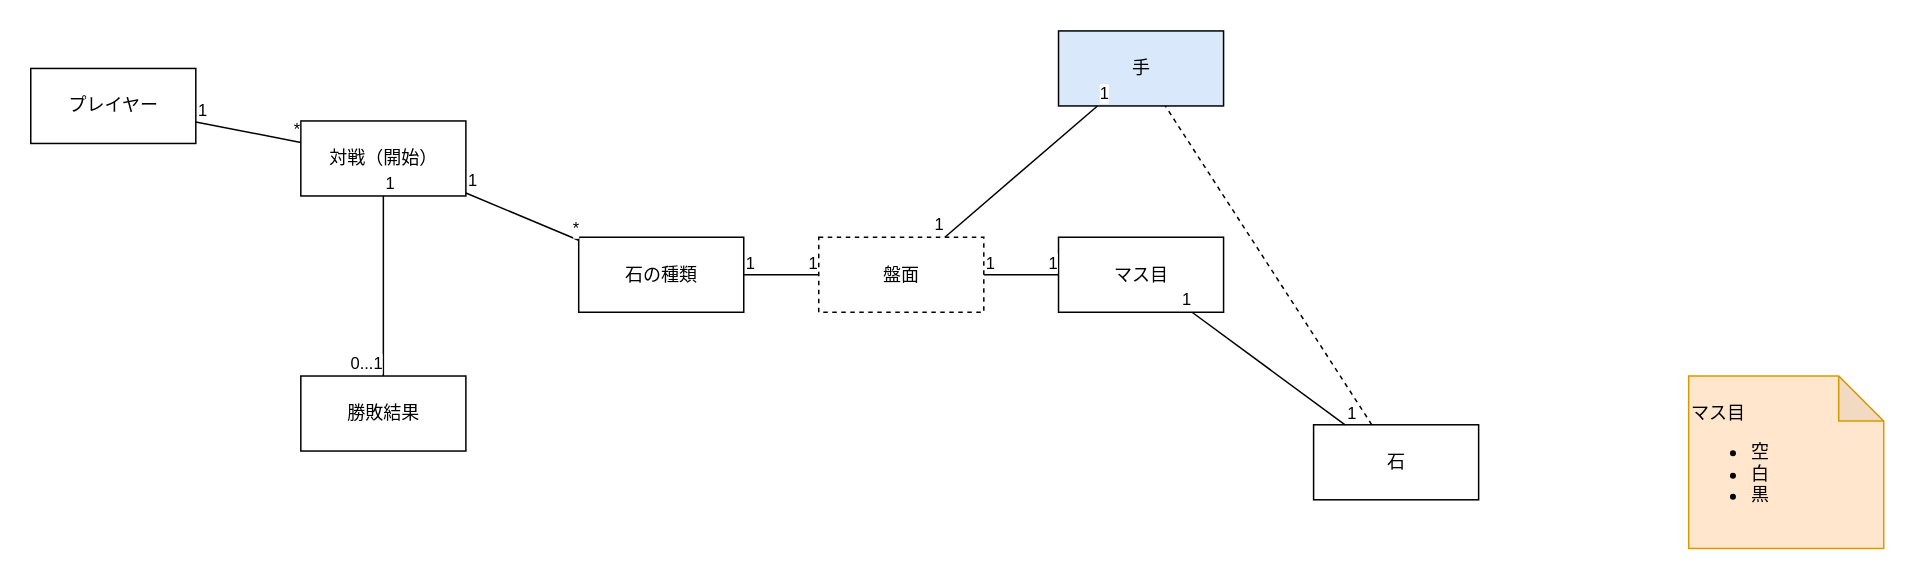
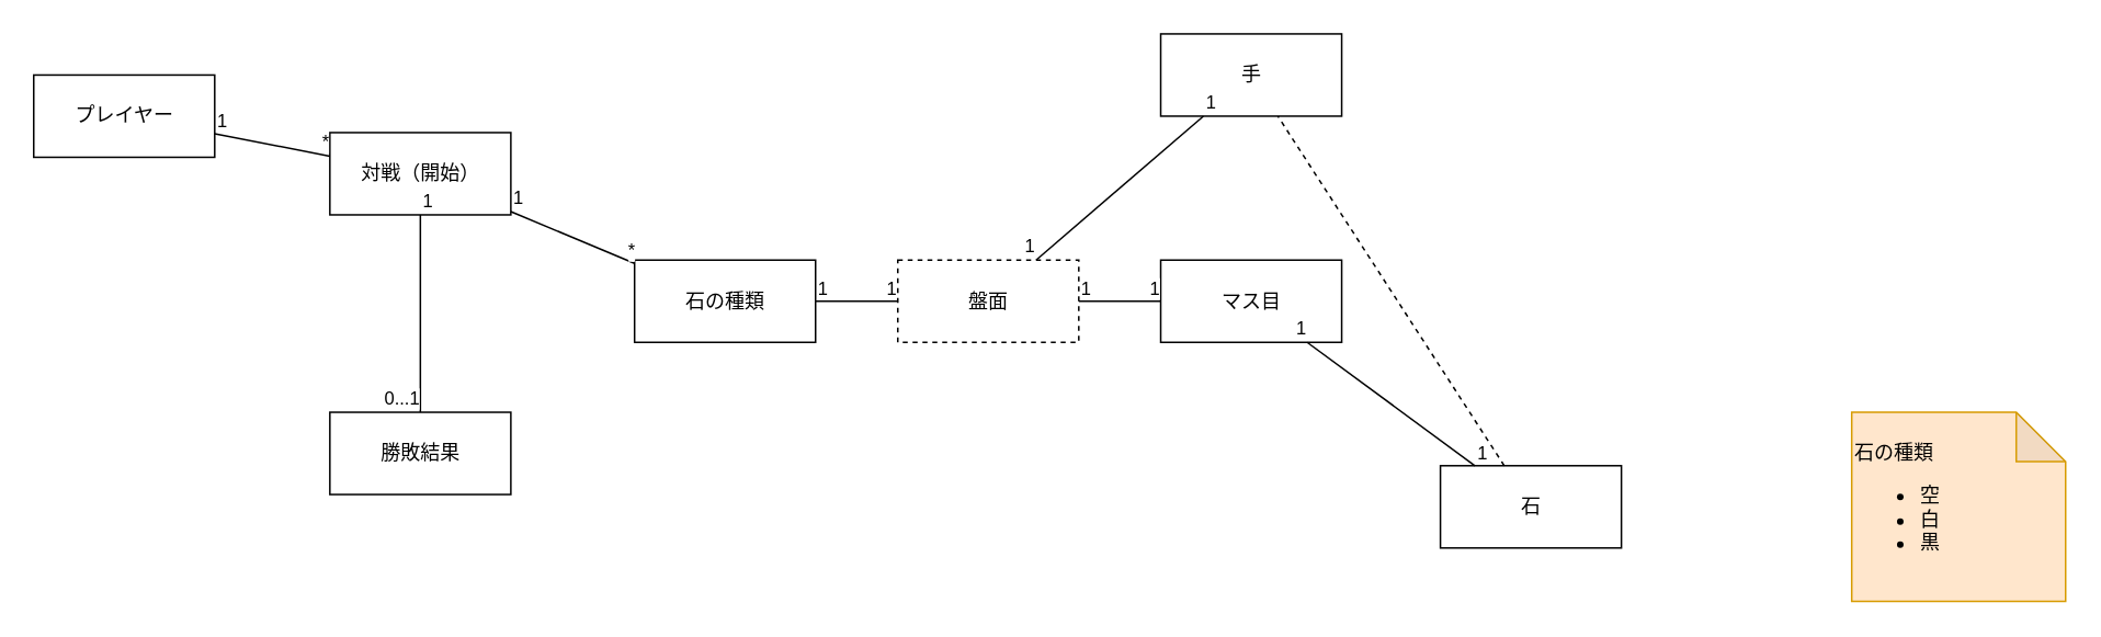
- <mxCell id="29" value="手" style="html=1;fillColor=#dae8fc;" vertex="1" parent="1"><mxGeometry x="705" y="20" width="110" height="50" as="geometry" /></mxCell>
+ <mxCell id="29" value="手" style="html=1;" vertex="1" parent="1"><mxGeometry x="705" y="20" width="110" height="50" as="geometry" /></mxCell>
- <mxCell id="5" value="マス目&lt;br&gt;&lt;ul&gt;&lt;li&gt;空&lt;/li&gt;&lt;li&gt;白&lt;/li&gt;&lt;li&gt;黒&lt;/li&gt;&lt;/ul&gt;" style="shape=note;whiteSpace=wrap;html=1;backgroundOutline=1;darkOpacity=0.05;fillColor=#ffe6cc;strokeColor=#d79b00;align=left;" vertex="1" parent="1"><mxGeometry x="1125" y="250" width="130" height="115" as="geometry" /></mxCell>
+ <mxCell id="5" value="石の種類&lt;br&gt;&lt;ul&gt;&lt;li&gt;空&lt;/li&gt;&lt;li&gt;白&lt;/li&gt;&lt;li&gt;黒&lt;/li&gt;&lt;/ul&gt;" style="shape=note;whiteSpace=wrap;html=1;backgroundOutline=1;darkOpacity=0.05;fillColor=#ffe6cc;strokeColor=#d79b00;align=left;" vertex="1" parent="1"><mxGeometry x="1125" y="250" width="130" height="115" as="geometry" /></mxCell>
